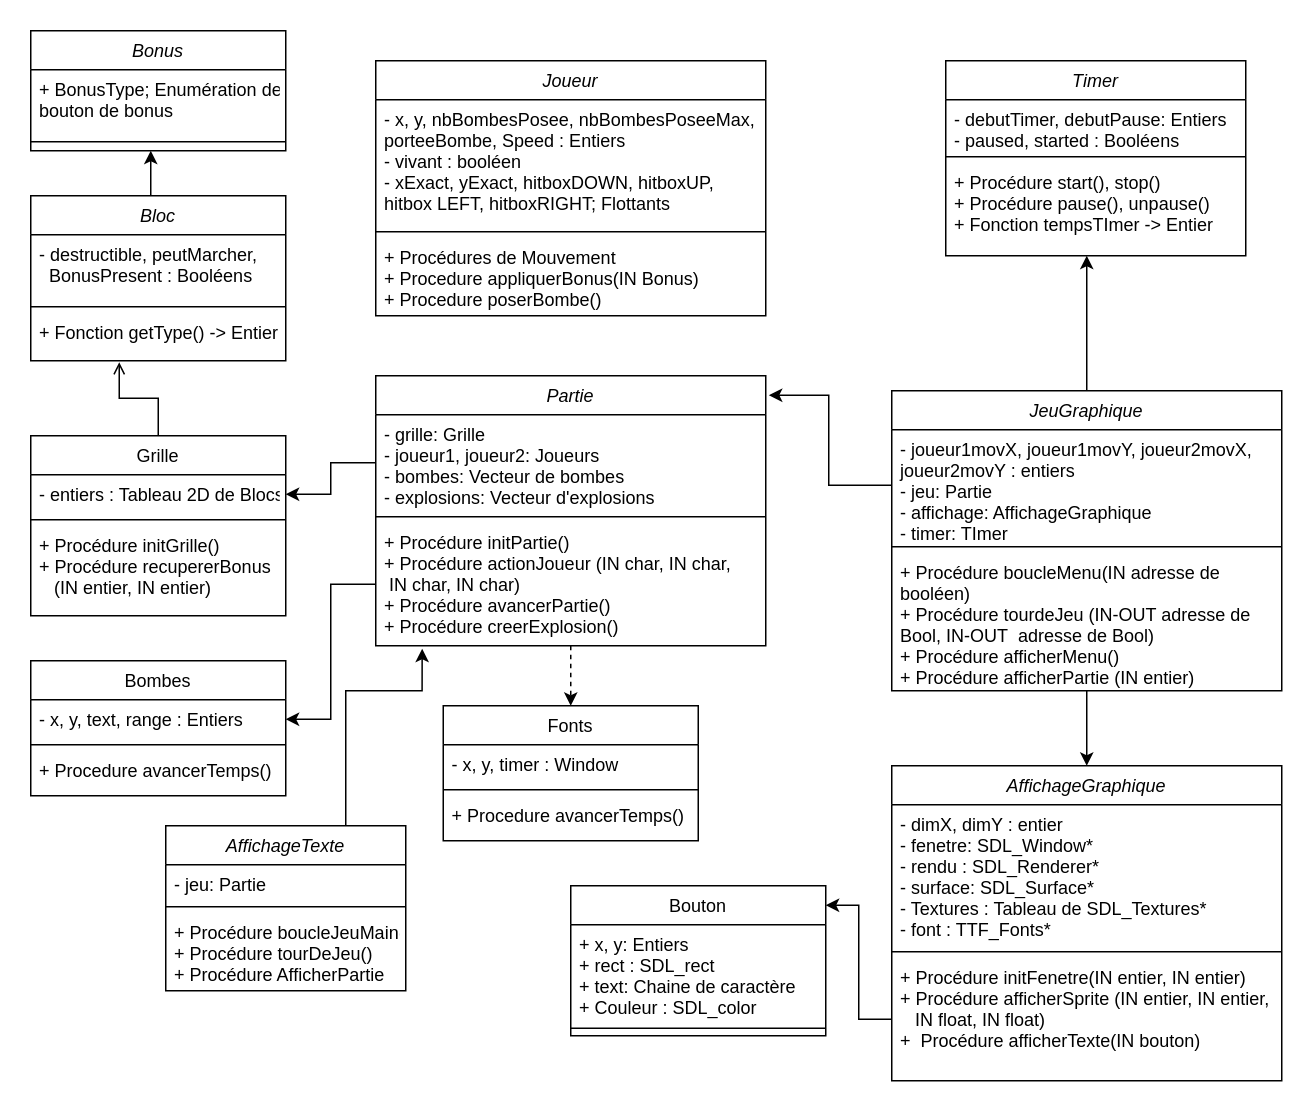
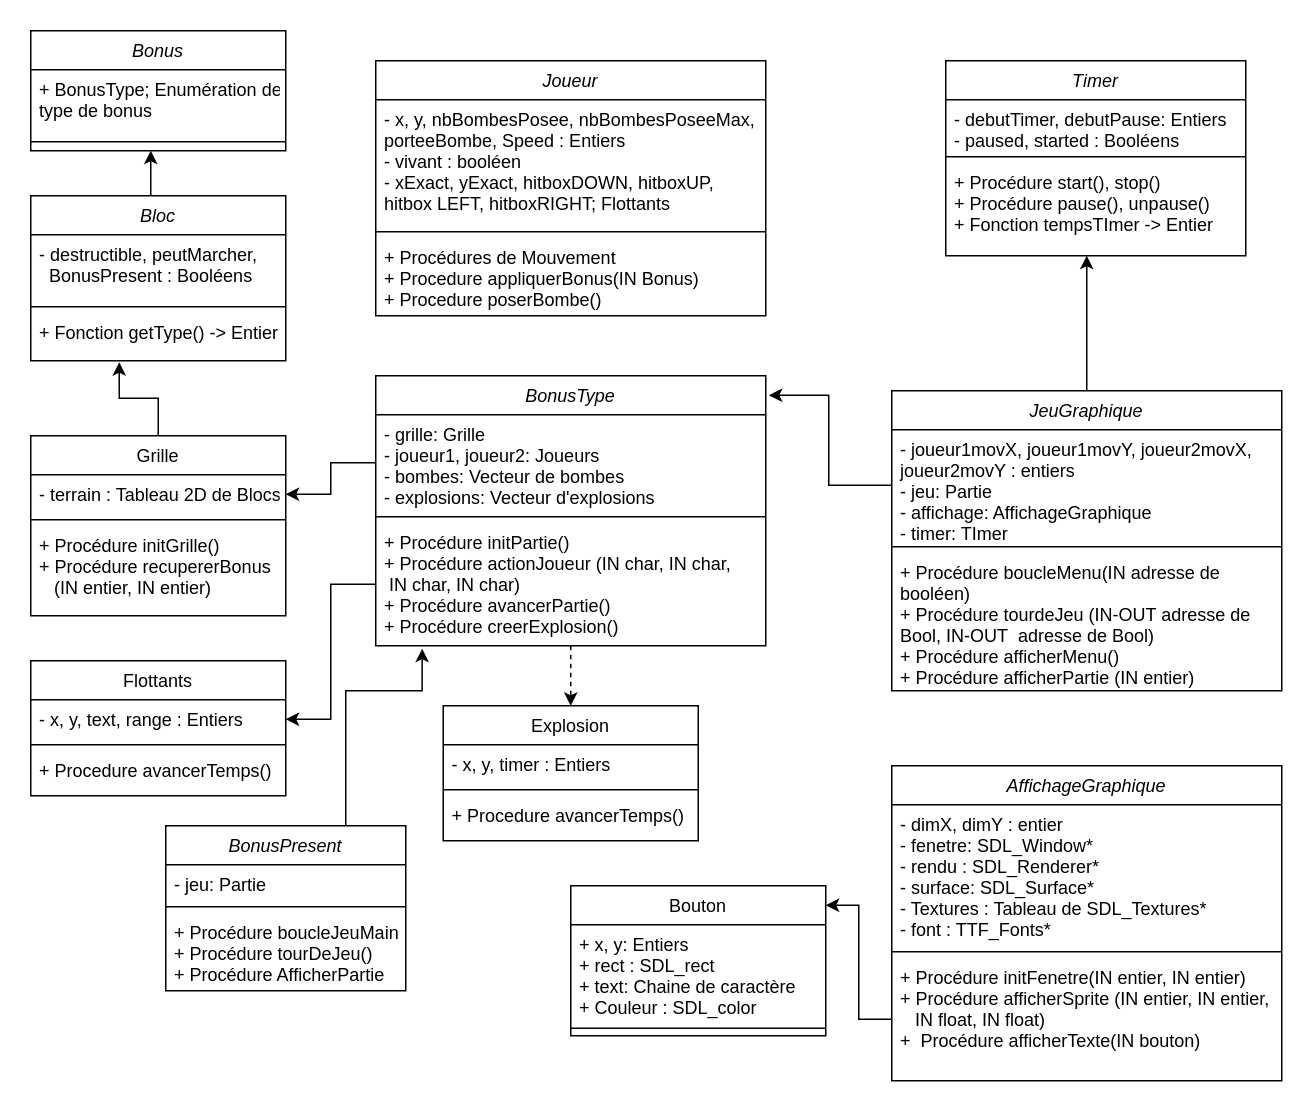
- <mxCell id="51" value="+ BonusType; Enumération de&#10;bouton de bonus&#10;" style="text;align=left;verticalAlign=top;spacingLeft=4;spacingRight=4;overflow=hidden;rotatable=0;points=[[0,0.5],[1,0.5]];portConstraint=eastwest;" vertex="1" parent="50"><mxGeometry y="26" width="170" height="44" as="geometry" /></mxCell>
+ <mxCell id="51" value="+ BonusType; Enumération de&#10;type de bonus&#10;" style="text;align=left;verticalAlign=top;spacingLeft=4;spacingRight=4;overflow=hidden;rotatable=0;points=[[0,0.5],[1,0.5]];portConstraint=eastwest;" vertex="1" parent="50"><mxGeometry y="26" width="170" height="44" as="geometry" /></mxCell>
- <mxCell id="49" style="edgeStyle=orthogonalEdgeStyle;rounded=0;orthogonalLoop=1;jettySize=auto;html=1;exitX=0.5;exitY=0;exitDx=0;exitDy=0;entryX=0.347;entryY=1.031;entryDx=0;entryDy=0;entryPerimeter=0;endArrow=open;" edge="1" parent="1" source="11" target="6"><mxGeometry relative="1" as="geometry" /></mxCell>
+ <mxCell id="49" style="edgeStyle=orthogonalEdgeStyle;rounded=0;orthogonalLoop=1;jettySize=auto;html=1;exitX=0.5;exitY=0;exitDx=0;exitDy=0;entryX=0.347;entryY=1.031;entryDx=0;entryDy=0;entryPerimeter=0;" edge="1" parent="1" source="11" target="6"><mxGeometry relative="1" as="geometry" /></mxCell>
- <mxCell id="24" value="Partie" style="swimlane;fontStyle=2;align=center;verticalAlign=top;childLayout=stackLayout;horizontal=1;startSize=26;horizontalStack=0;resizeParent=1;resizeLast=0;collapsible=1;marginBottom=0;rounded=0;shadow=0;strokeWidth=1;" vertex="1" parent="1"><mxGeometry x="250" y="250" width="260" height="180" as="geometry"><mxRectangle x="320" y="460" width="160" height="26" as="alternateBounds" /></mxGeometry></mxCell>
+ <mxCell id="24" value="BonusType" style="swimlane;fontStyle=2;align=center;verticalAlign=top;childLayout=stackLayout;horizontal=1;startSize=26;horizontalStack=0;resizeParent=1;resizeLast=0;collapsible=1;marginBottom=0;rounded=0;shadow=0;strokeWidth=1;" vertex="1" parent="1"><mxGeometry x="250" y="250" width="260" height="180" as="geometry"><mxRectangle x="320" y="460" width="160" height="26" as="alternateBounds" /></mxGeometry></mxCell>
- <mxCell id="12" value="- entiers : Tableau 2D de Blocs" style="text;align=left;verticalAlign=top;spacingLeft=4;spacingRight=4;overflow=hidden;rotatable=0;points=[[0,0.5],[1,0.5]];portConstraint=eastwest;" parent="11" vertex="1"><mxGeometry y="26" width="170" height="26" as="geometry" /></mxCell>
+ <mxCell id="12" value="- terrain : Tableau 2D de Blocs" style="text;align=left;verticalAlign=top;spacingLeft=4;spacingRight=4;overflow=hidden;rotatable=0;points=[[0,0.5],[1,0.5]];portConstraint=eastwest;" parent="11" vertex="1"><mxGeometry y="26" width="170" height="26" as="geometry" /></mxCell>
- <mxCell id="15" value="Bombes" style="swimlane;fontStyle=0;align=center;verticalAlign=top;childLayout=stackLayout;horizontal=1;startSize=26;horizontalStack=0;resizeParent=1;resizeLast=0;collapsible=1;marginBottom=0;rounded=0;shadow=0;strokeWidth=1;" parent="1" vertex="1"><mxGeometry x="20" y="440" width="170" height="90" as="geometry"><mxRectangle x="550" y="140" width="160" height="26" as="alternateBounds" /></mxGeometry></mxCell>
+ <mxCell id="15" value="Flottants" style="swimlane;fontStyle=0;align=center;verticalAlign=top;childLayout=stackLayout;horizontal=1;startSize=26;horizontalStack=0;resizeParent=1;resizeLast=0;collapsible=1;marginBottom=0;rounded=0;shadow=0;strokeWidth=1;" parent="1" vertex="1"><mxGeometry x="20" y="440" width="170" height="90" as="geometry"><mxRectangle x="550" y="140" width="160" height="26" as="alternateBounds" /></mxGeometry></mxCell>
- <mxCell id="39" style="edgeStyle=orthogonalEdgeStyle;rounded=0;orthogonalLoop=1;jettySize=auto;html=1;exitX=0.5;exitY=1;exitDx=0;exitDy=0;entryX=0.5;entryY=0;entryDx=0;entryDy=0;" edge="1" parent="1" source="41" target="32"><mxGeometry relative="1" as="geometry" /></mxCell>
- <mxCell id="7" value="Fonts&#10;" style="swimlane;fontStyle=0;align=center;verticalAlign=top;childLayout=stackLayout;horizontal=1;startSize=26;horizontalStack=0;resizeParent=1;resizeLast=0;collapsible=1;marginBottom=0;rounded=0;shadow=0;strokeWidth=1;" parent="1" vertex="1"><mxGeometry x="295" y="470" width="170" height="90" as="geometry"><mxRectangle x="550" y="140" width="160" height="26" as="alternateBounds" /></mxGeometry></mxCell>
+ <mxCell id="7" value="Explosion&#10;" style="swimlane;fontStyle=0;align=center;verticalAlign=top;childLayout=stackLayout;horizontal=1;startSize=26;horizontalStack=0;resizeParent=1;resizeLast=0;collapsible=1;marginBottom=0;rounded=0;shadow=0;strokeWidth=1;" parent="1" vertex="1"><mxGeometry x="295" y="470" width="170" height="90" as="geometry"><mxRectangle x="550" y="140" width="160" height="26" as="alternateBounds" /></mxGeometry></mxCell>
- <mxCell id="8" value="- x, y, timer : Window&#10;" style="text;align=left;verticalAlign=top;spacingLeft=4;spacingRight=4;overflow=hidden;rotatable=0;points=[[0,0.5],[1,0.5]];portConstraint=eastwest;" parent="7" vertex="1"><mxGeometry y="26" width="170" height="26" as="geometry" /></mxCell>
+ <mxCell id="8" value="- x, y, timer : Entiers&#10;" style="text;align=left;verticalAlign=top;spacingLeft=4;spacingRight=4;overflow=hidden;rotatable=0;points=[[0,0.5],[1,0.5]];portConstraint=eastwest;" parent="7" vertex="1"><mxGeometry y="26" width="170" height="26" as="geometry" /></mxCell>
- <mxCell id="54" value="AffichageTexte" style="swimlane;fontStyle=2;align=center;verticalAlign=top;childLayout=stackLayout;horizontal=1;startSize=26;horizontalStack=0;resizeParent=1;resizeLast=0;collapsible=1;marginBottom=0;rounded=0;shadow=0;strokeWidth=1;" vertex="1" parent="1"><mxGeometry x="110" y="550" width="160" height="110" as="geometry"><mxRectangle x="320" y="460" width="160" height="26" as="alternateBounds" /></mxGeometry></mxCell>
+ <mxCell id="54" value="BonusPresent" style="swimlane;fontStyle=2;align=center;verticalAlign=top;childLayout=stackLayout;horizontal=1;startSize=26;horizontalStack=0;resizeParent=1;resizeLast=0;collapsible=1;marginBottom=0;rounded=0;shadow=0;strokeWidth=1;" vertex="1" parent="1"><mxGeometry x="110" y="550" width="160" height="110" as="geometry"><mxRectangle x="320" y="460" width="160" height="26" as="alternateBounds" /></mxGeometry></mxCell>
